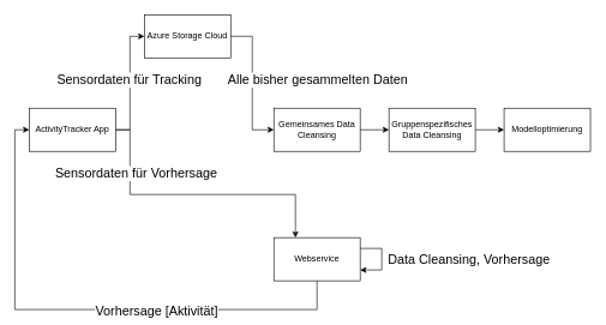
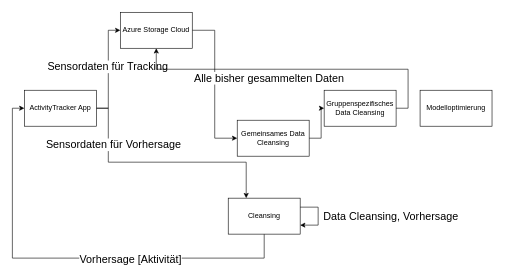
- <mxCell id="11" value="Gemeinsames Data Cleansing" style="rounded=0;whiteSpace=wrap;html=1;" vertex="1" parent="1"><mxGeometry x="380" y="150" width="120" height="60" as="geometry" /></mxCell>
+ <mxCell id="11" value="Gemeinsames Data Cleansing" style="rounded=0;whiteSpace=wrap;html=1;" vertex="1" parent="1"><mxGeometry x="395" y="200" width="120" height="60" as="geometry" /></mxCell>
- <mxCell id="13" style="edgeStyle=orthogonalEdgeStyle;rounded=0;orthogonalLoop=1;jettySize=auto;html=1;exitX=1;exitY=0.5;exitDx=0;exitDy=0;entryX=0;entryY=0.5;entryDx=0;entryDy=0;" edge="1" parent="1" source="12" target="14"><mxGeometry relative="1" as="geometry"><mxPoint x="800" y="180" as="sourcePoint" /></mxGeometry></mxCell>
+ <mxCell id="13" style="edgeStyle=orthogonalEdgeStyle;rounded=0;orthogonalLoop=1;jettySize=auto;html=1;exitX=1;exitY=0.5;exitDx=0;exitDy=0;" edge="1" parent="1" source="12" target="9"><mxGeometry relative="1" as="geometry"><mxPoint x="800" y="180" as="sourcePoint" /></mxGeometry></mxCell>
- <mxCell id="17" value="Webservice" style="rounded=0;whiteSpace=wrap;html=1;" vertex="1" parent="1"><mxGeometry x="380" y="330" width="120" height="60" as="geometry" /></mxCell>
+ <mxCell id="17" value="Cleansing" style="rounded=0;whiteSpace=wrap;html=1;" vertex="1" parent="1"><mxGeometry x="380" y="330" width="120" height="60" as="geometry" /></mxCell>
